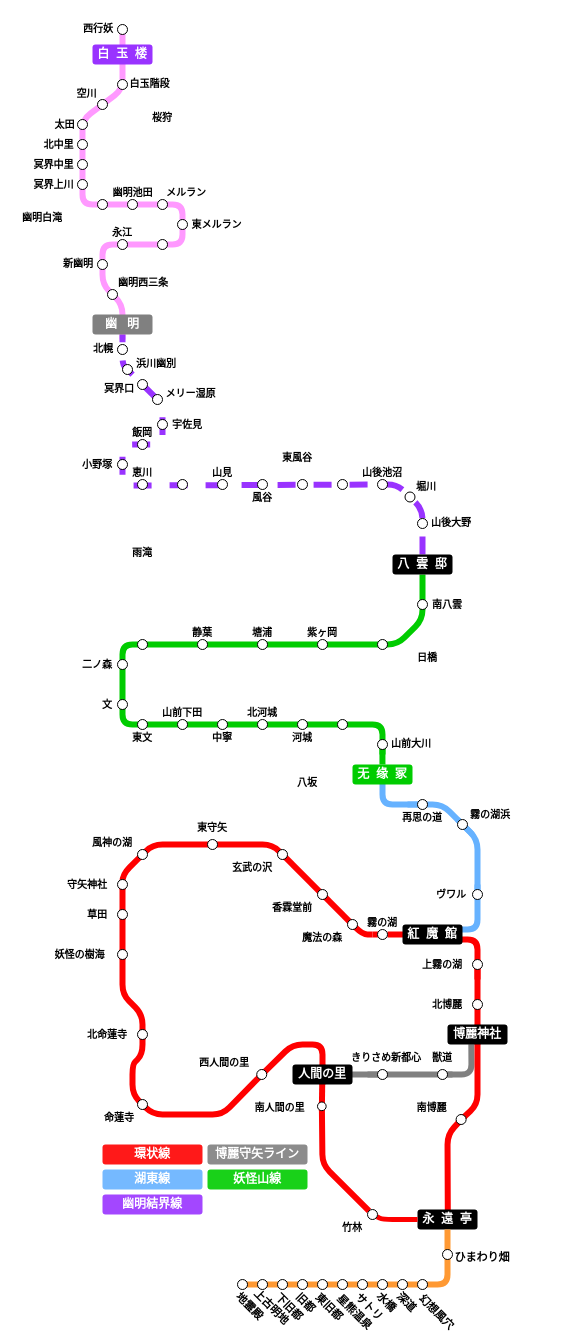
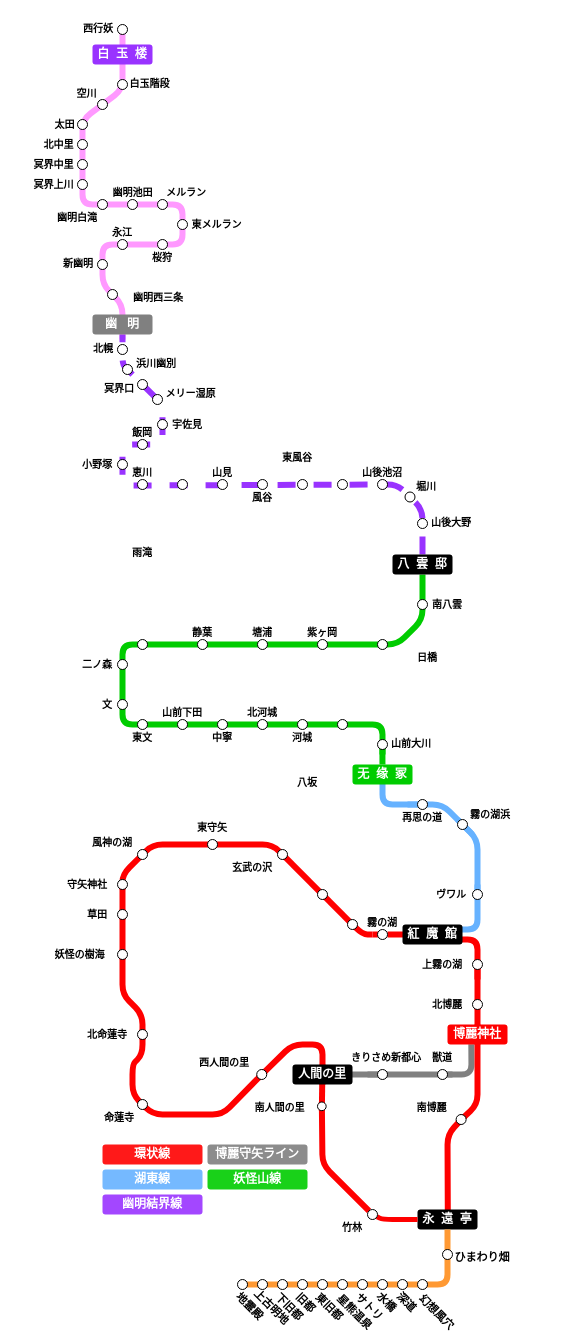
- <mxCell id="178" value="&lt;font style=&quot;font-size: 10px;&quot;&gt;&lt;b&gt;桜狩&lt;/b&gt;&lt;/font&gt;" style="text;html=1;strokeColor=none;fillColor=none;align=center;verticalAlign=middle;whiteSpace=wrap;rounded=0;fontSize=11;fontFamily=Helvetica;fontColor=default;" parent="1" vertex="1"><mxGeometry x="130" y="109" width="64" height="15" as="geometry" /></mxCell>
+ <mxCell id="178" value="&lt;font style=&quot;font-size: 10px;&quot;&gt;&lt;b&gt;桜狩&lt;/b&gt;&lt;/font&gt;" style="text;html=1;strokeColor=none;fillColor=none;align=center;verticalAlign=middle;whiteSpace=wrap;rounded=0;fontSize=11;fontFamily=Helvetica;fontColor=default;" parent="1" vertex="1"><mxGeometry x="130" y="249" width="64" height="15" as="geometry" /></mxCell>
- <mxCell id="182" value="&lt;font style=&quot;font-size: 10px;&quot;&gt;&lt;b&gt;幽明白滝&lt;/b&gt;&lt;/font&gt;" style="text;html=1;strokeColor=none;fillColor=none;align=center;verticalAlign=middle;whiteSpace=wrap;rounded=0;fontSize=11;fontFamily=Helvetica;fontColor=default;" parent="1" vertex="1"><mxGeometry x="12" y="209" width="60" height="15" as="geometry" /></mxCell>
+ <mxCell id="182" value="&lt;font style=&quot;font-size: 10px;&quot;&gt;&lt;b&gt;幽明白滝&lt;/b&gt;&lt;/font&gt;" style="text;html=1;strokeColor=none;fillColor=none;align=center;verticalAlign=middle;whiteSpace=wrap;rounded=0;fontSize=11;fontFamily=Helvetica;fontColor=default;" parent="1" vertex="1"><mxGeometry x="47" y="209" width="60" height="15" as="geometry" /></mxCell>
- <mxCell id="175" value="&lt;b&gt;&lt;font style=&quot;font-size: 10px;&quot;&gt;幽明西三条&lt;/font&gt;&lt;/b&gt;" style="text;html=1;strokeColor=none;fillColor=none;align=center;verticalAlign=middle;whiteSpace=wrap;rounded=0;fontSize=11;fontFamily=Helvetica;fontColor=default;" parent="1" vertex="1"><mxGeometry x="111" y="274" width="64" height="15" as="geometry" /></mxCell>
+ <mxCell id="175" value="&lt;b&gt;&lt;font style=&quot;font-size: 10px;&quot;&gt;幽明西三条&lt;/font&gt;&lt;/b&gt;" style="text;html=1;strokeColor=none;fillColor=none;align=center;verticalAlign=middle;whiteSpace=wrap;rounded=0;fontSize=11;fontFamily=Helvetica;fontColor=default;" parent="1" vertex="1"><mxGeometry x="126" y="289" width="64" height="15" as="geometry" /></mxCell>
- <mxCell id="82" value="&lt;b&gt;&lt;font style=&quot;font-size: 10px;&quot;&gt;香霖堂前&lt;/font&gt;&lt;/b&gt;" style="text;html=1;strokeColor=none;fillColor=none;align=center;verticalAlign=middle;whiteSpace=wrap;rounded=0;fontSize=11;fontFamily=Helvetica;fontColor=default;" parent="1" vertex="1"><mxGeometry x="267" y="899" width="50" height="15" as="geometry" /></mxCell>
- <mxCell id="81" value="&lt;span style=&quot;font-size: 10px;&quot;&gt;&lt;b&gt;魔法の森&lt;/b&gt;&lt;/span&gt;" style="text;html=1;strokeColor=none;fillColor=none;align=center;verticalAlign=middle;whiteSpace=wrap;rounded=0;fontSize=11;fontFamily=Helvetica;fontColor=default;" parent="1" vertex="1"><mxGeometry x="297" y="929" width="50" height="15" as="geometry" /></mxCell>
- <mxCell id="33" value="&lt;font color=&quot;#ffffff&quot;&gt;&lt;b&gt;博麗神社&lt;/b&gt;&lt;/font&gt;" style="rounded=1;whiteSpace=wrap;html=1;strokeColor=none;fillColor=#000000;" parent="1" vertex="1"><mxGeometry x="447" width="60" height="20" as="geometry" y="1024" /></mxCell>
+ <mxCell id="33" value="&lt;font color=&quot;#ffffff&quot;&gt;&lt;b&gt;博麗神社&lt;/b&gt;&lt;/font&gt;" style="rounded=1;whiteSpace=wrap;html=1;strokeColor=none;fillColor=#ff0000;" parent="1" vertex="1"><mxGeometry x="447" width="60" height="20" as="geometry" y="1024" /></mxCell>
